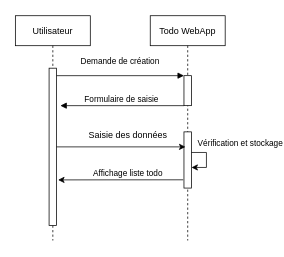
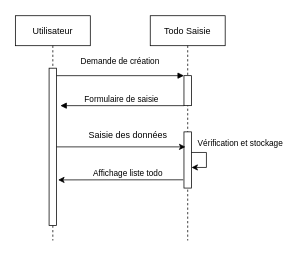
- <mxCell id="4" value="Todo WebApp" style="shape=umlLifeline;perimeter=lifelinePerimeter;container=1;collapsible=0;recursiveResize=0;rounded=0;shadow=0;strokeWidth=1;" parent="1" vertex="1"><mxGeometry x="200" y="20" width="100" height="300" as="geometry" /></mxCell>
+ <mxCell id="4" value="Todo Saisie" style="shape=umlLifeline;perimeter=lifelinePerimeter;container=1;collapsible=0;recursiveResize=0;rounded=0;shadow=0;strokeWidth=1;" parent="1" vertex="1"><mxGeometry x="200" y="20" width="100" height="300" as="geometry" /></mxCell>
